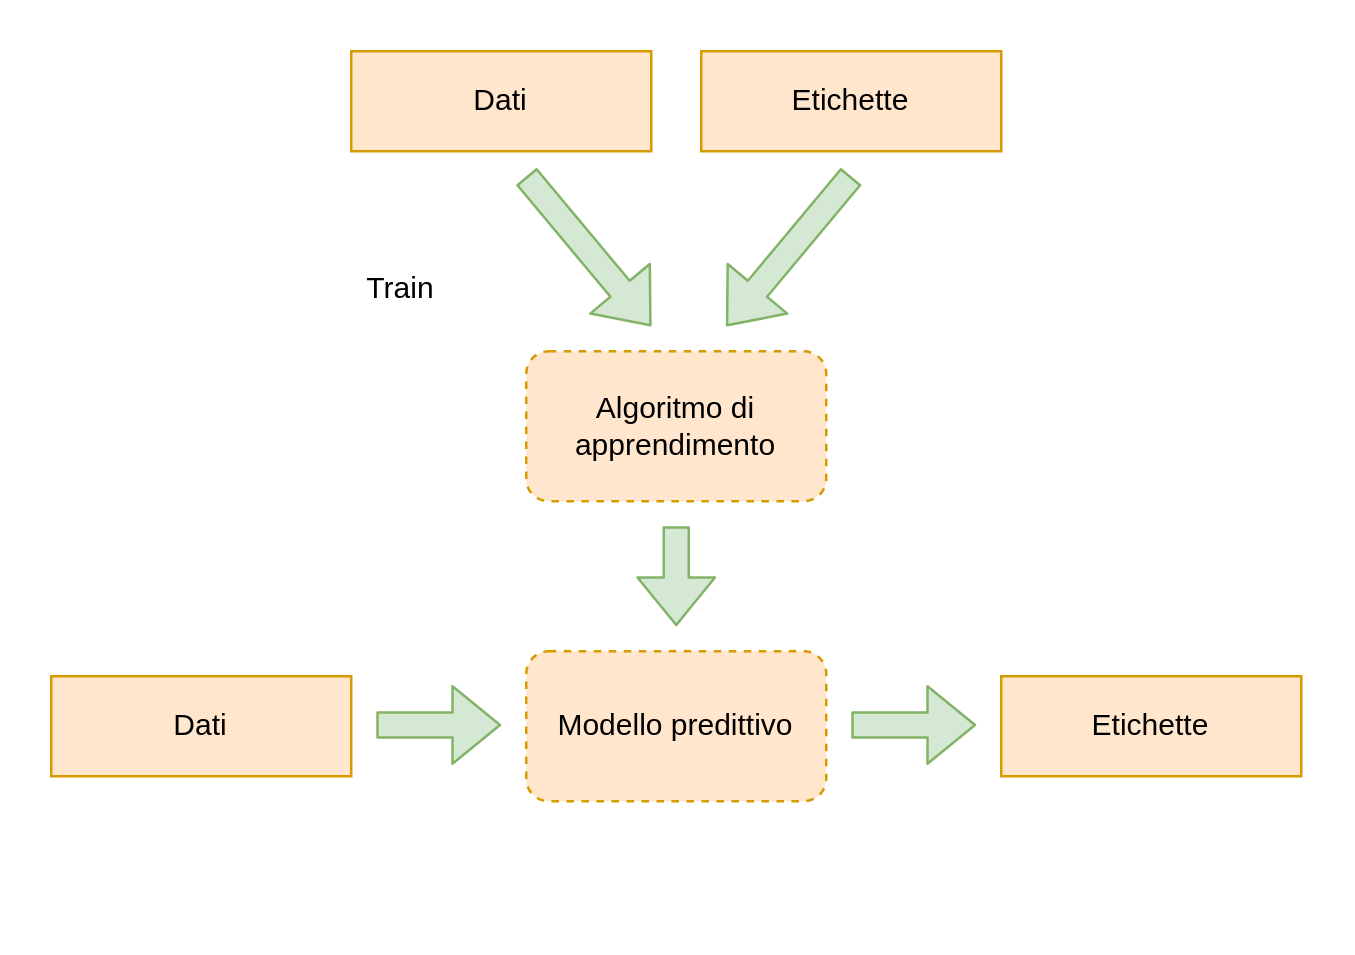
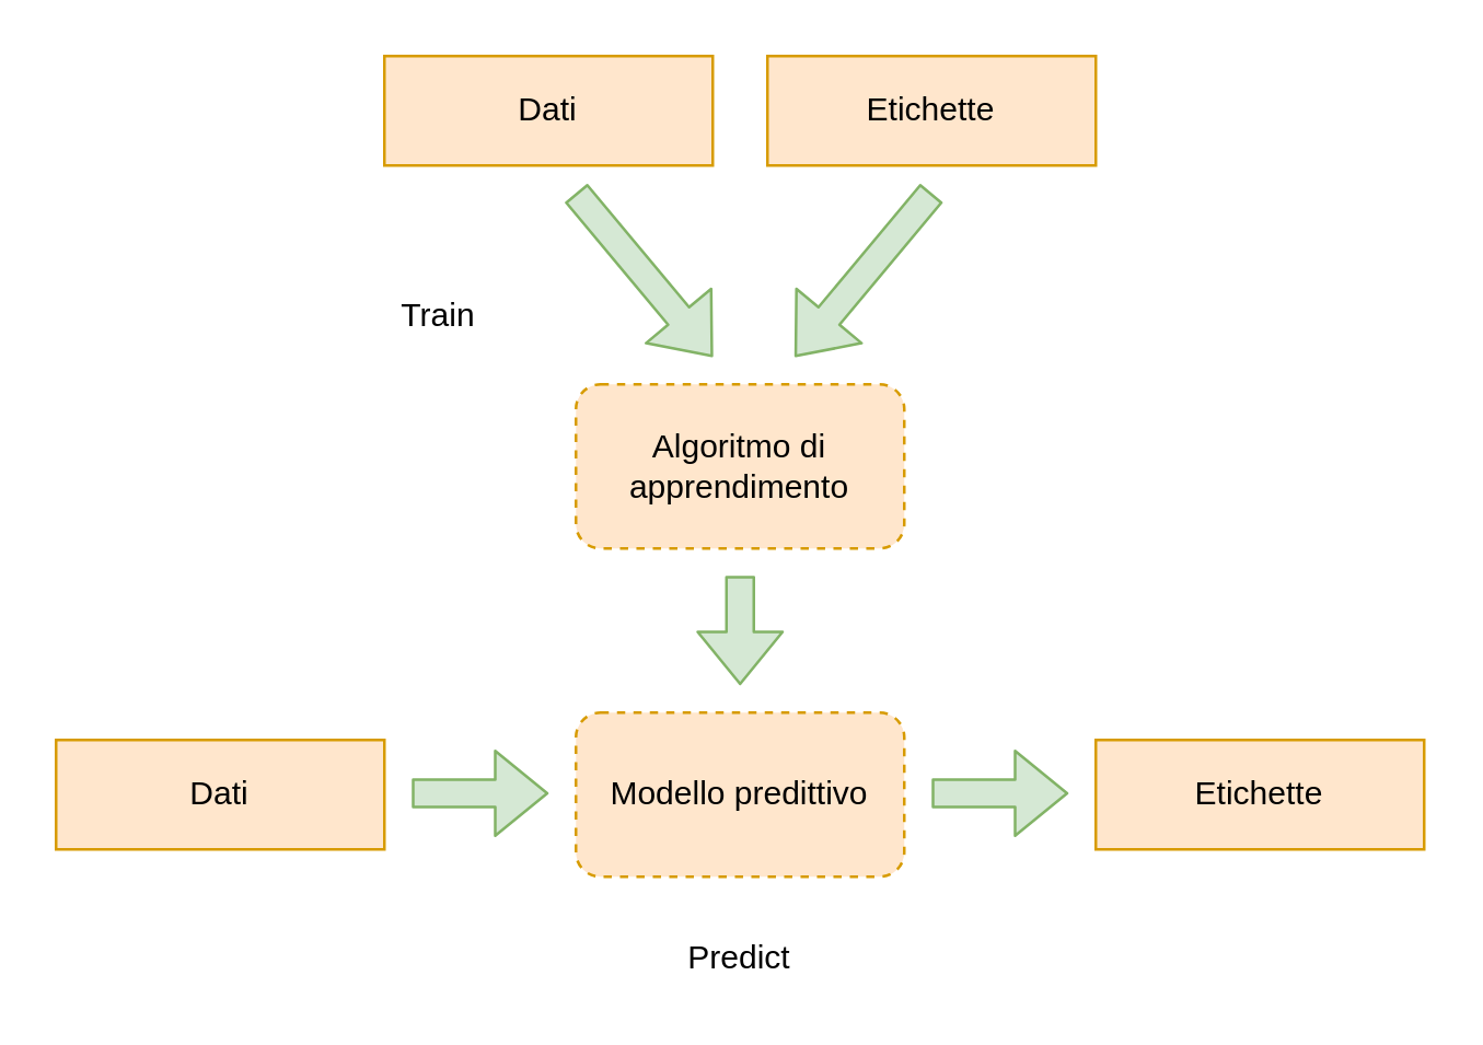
+ <mxCell id="15" value="Predict" style="text;html=1;strokeColor=none;fillColor=none;align=center;verticalAlign=middle;whiteSpace=wrap;rounded=0;" vertex="1" parent="2"><mxGeometry x="230" y="320" width="40" height="20" as="geometry" /></mxCell>
